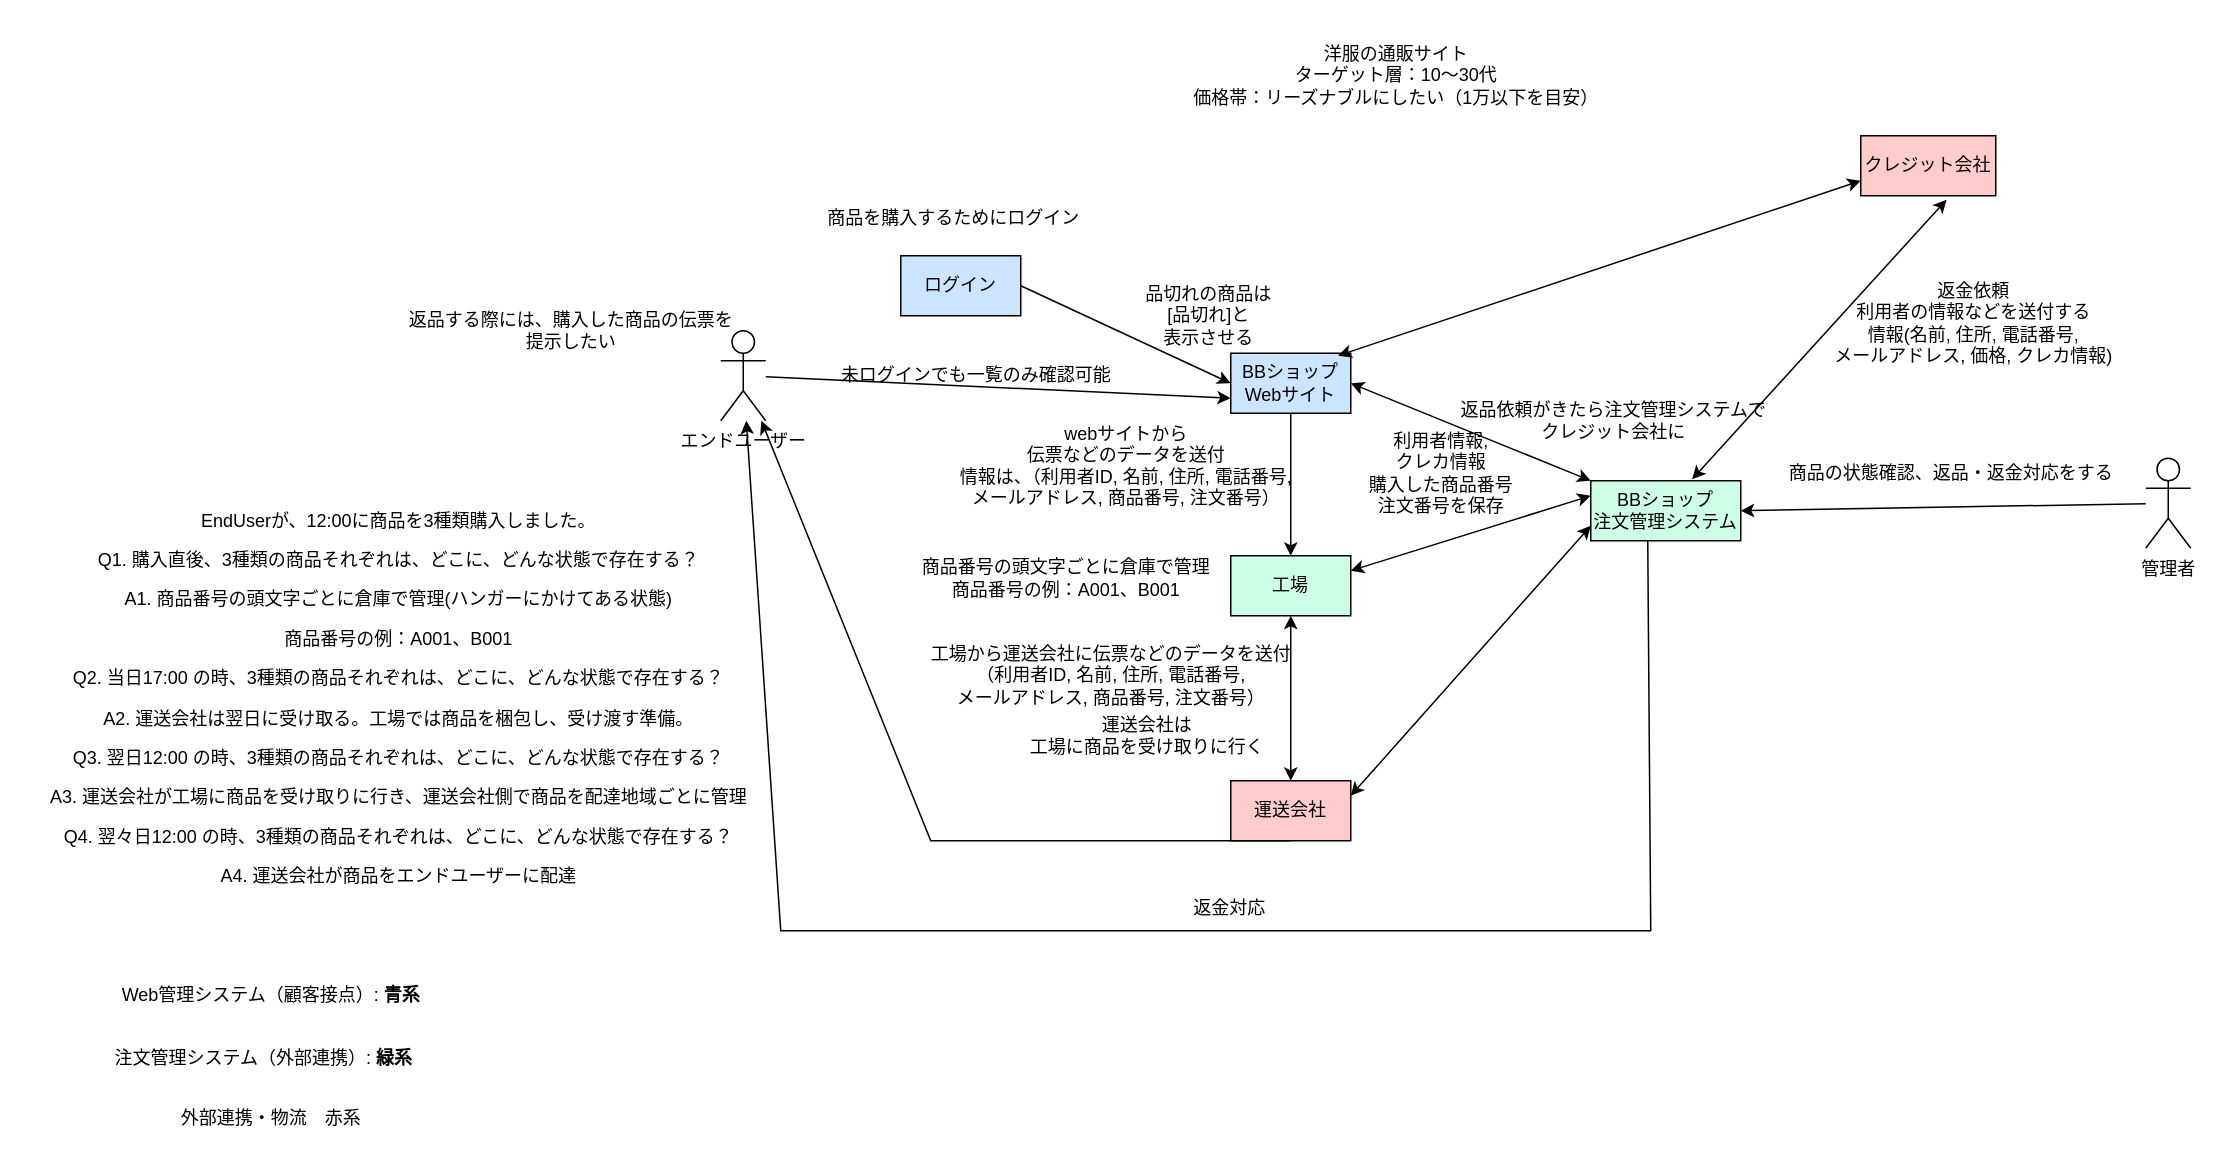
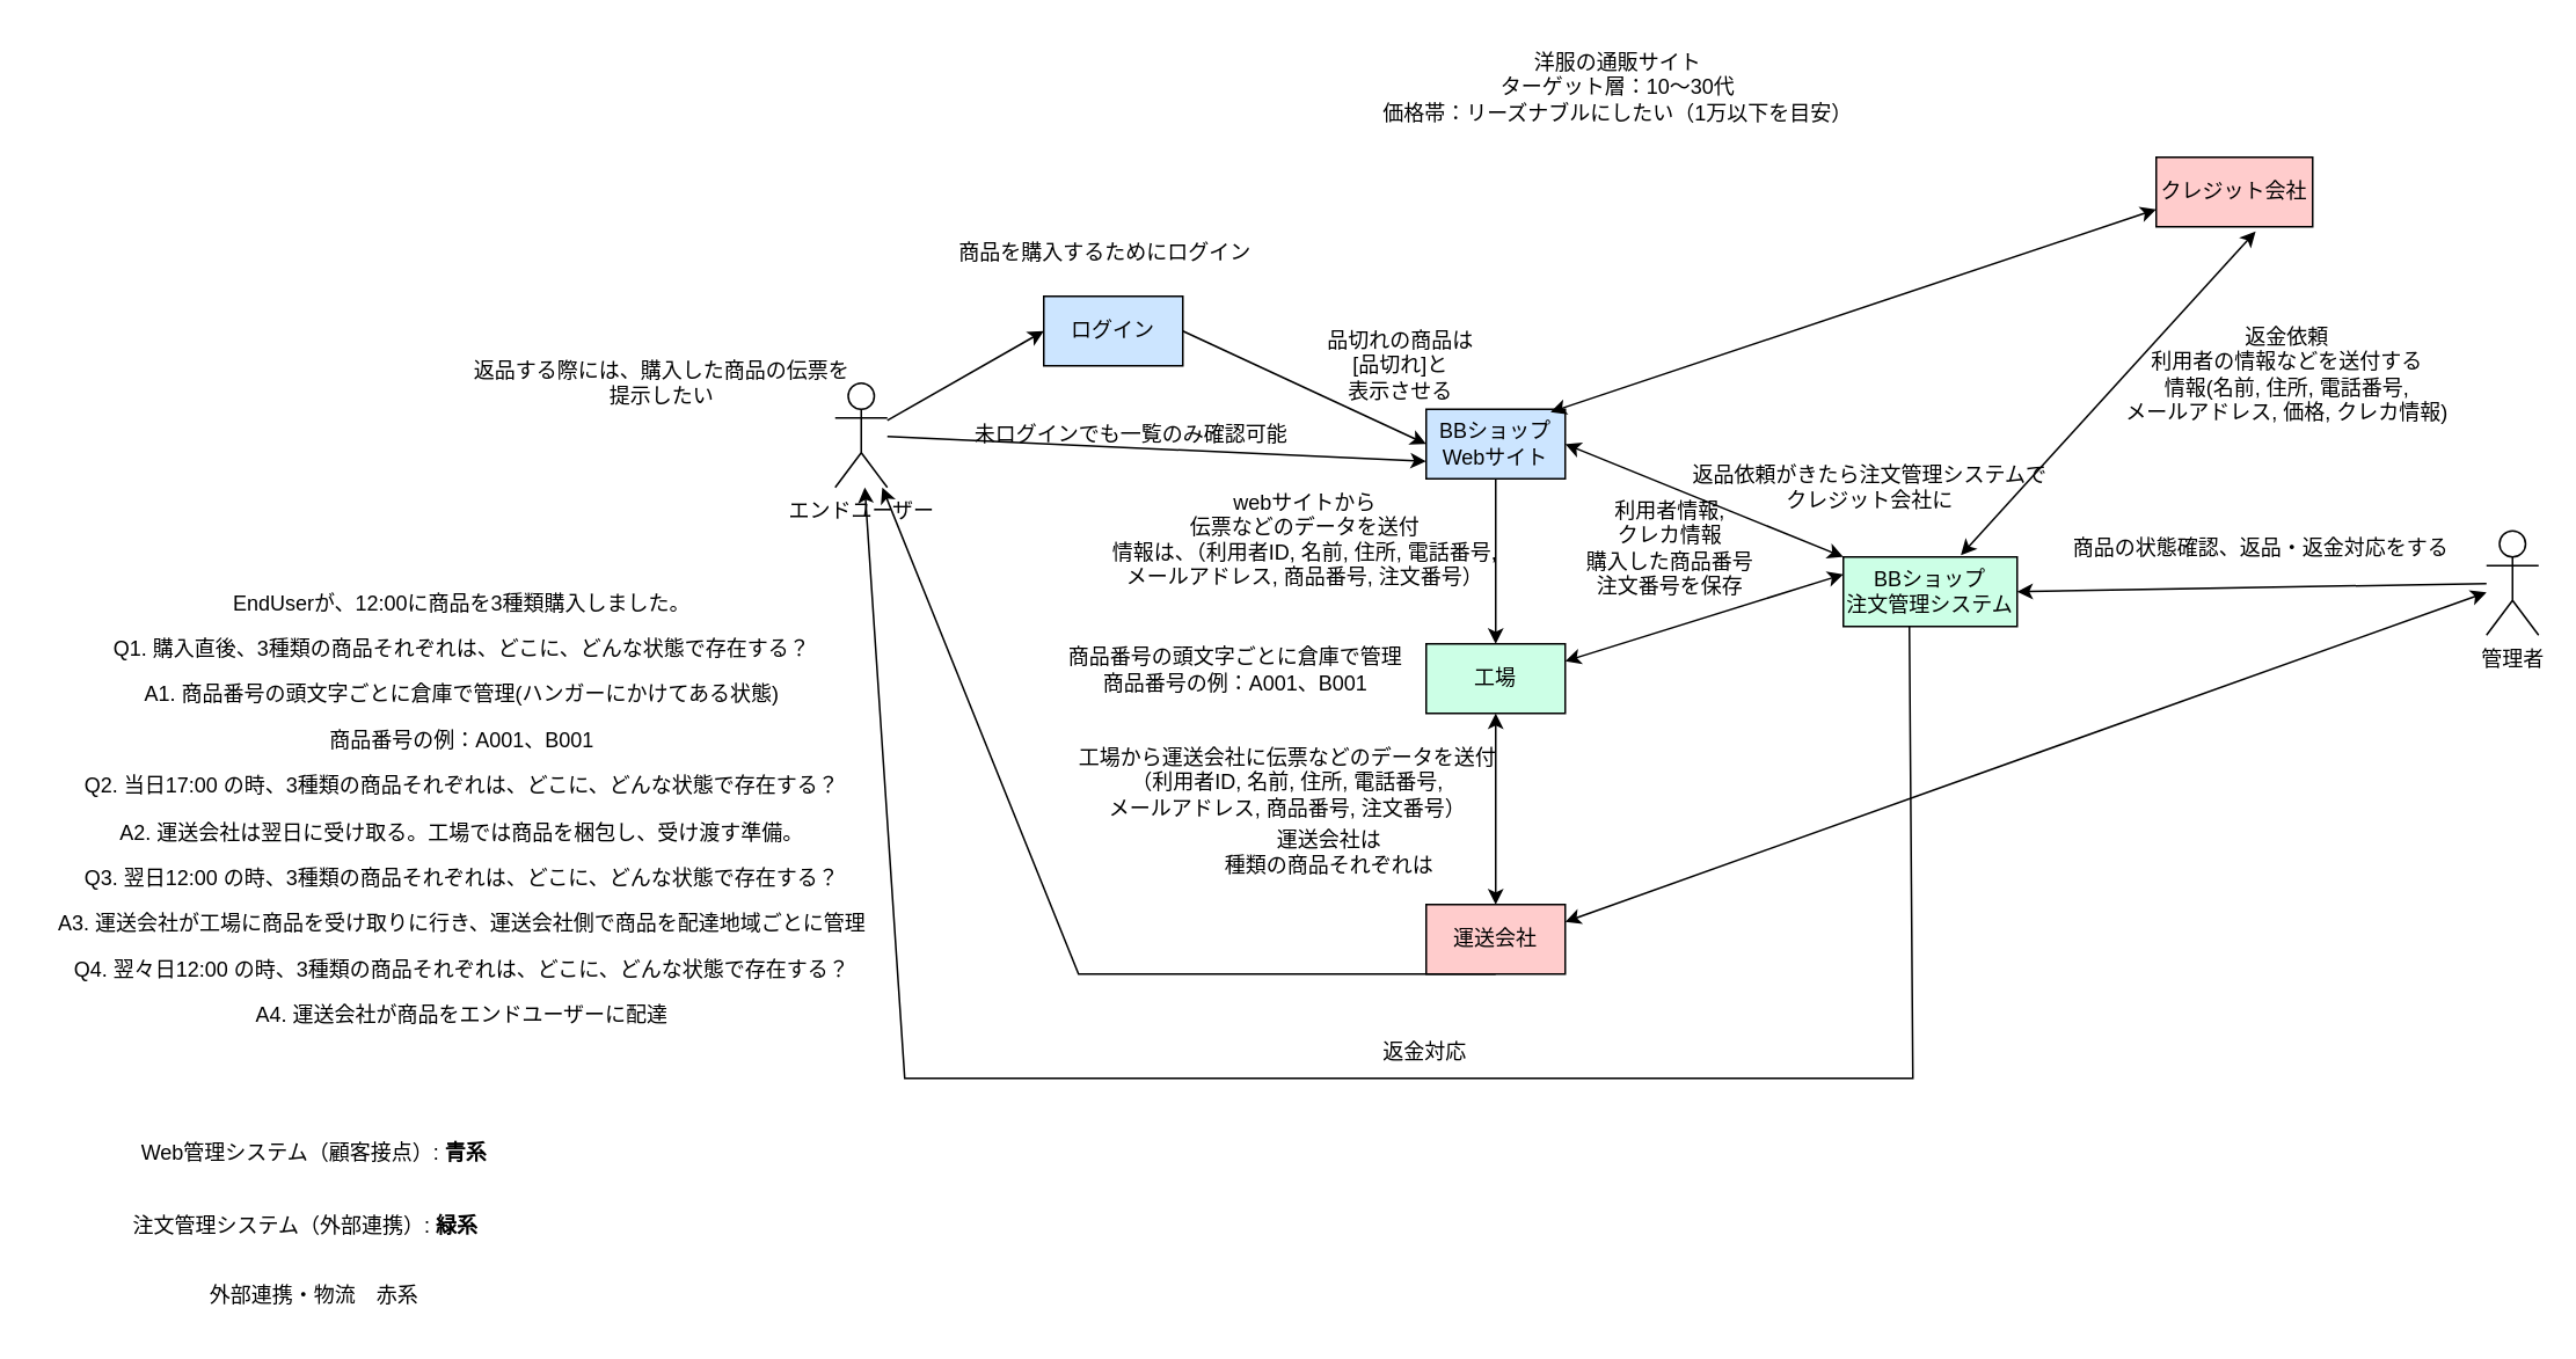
+ <mxCell id="5" value="" style="endArrow=classic;html=1;rounded=0;entryX=0;entryY=0.5;entryDx=0;entryDy=0;" parent="1" source="2" target="4" edge="1"><mxGeometry width="50" height="50" relative="1" as="geometry"><mxPoint x="830" y="390" as="sourcePoint" /><mxPoint x="880" y="340" as="targetPoint" /></mxGeometry></mxCell>
- <mxCell id="18" value="" style="endArrow=classic;startArrow=classic;html=1;rounded=0;exitX=1;exitY=0.25;exitDx=0;exitDy=0;entryX=0;entryY=0.75;entryDx=0;entryDy=0;" parent="1" source="15" target="11" edge="1"><mxGeometry width="50" height="50" relative="1" as="geometry"><mxPoint x="990" y="500" as="sourcePoint" /><mxPoint x="1150" y="430" as="targetPoint" /></mxGeometry></mxCell>
+ <mxCell id="18" value="" style="endArrow=classic;startArrow=classic;html=1;rounded=0;exitX=1;exitY=0.25;exitDx=0;exitDy=0;" parent="1" source="15" target="3" edge="1"><mxGeometry width="50" height="50" relative="1" as="geometry"><mxPoint x="990" y="500" as="sourcePoint" /><mxPoint x="1150" y="430" as="targetPoint" /></mxGeometry></mxCell>
- <mxCell id="31" value="運送会社は&lt;br&gt;工場に商品を受け取りに行く" style="text;html=1;align=center;verticalAlign=middle;resizable=0;points=[];autosize=1;strokeColor=none;fillColor=none;" parent="1" vertex="1"><mxGeometry x="674" y="470" width="180" height="40" as="geometry" /></mxCell>
+ <mxCell id="31" value="運送会社は&lt;br&gt;種類の商品それぞれは" style="text;html=1;align=center;verticalAlign=middle;resizable=0;points=[];autosize=1;strokeColor=none;fillColor=none;" parent="1" vertex="1"><mxGeometry x="674" y="470" width="180" height="40" as="geometry" /></mxCell>
